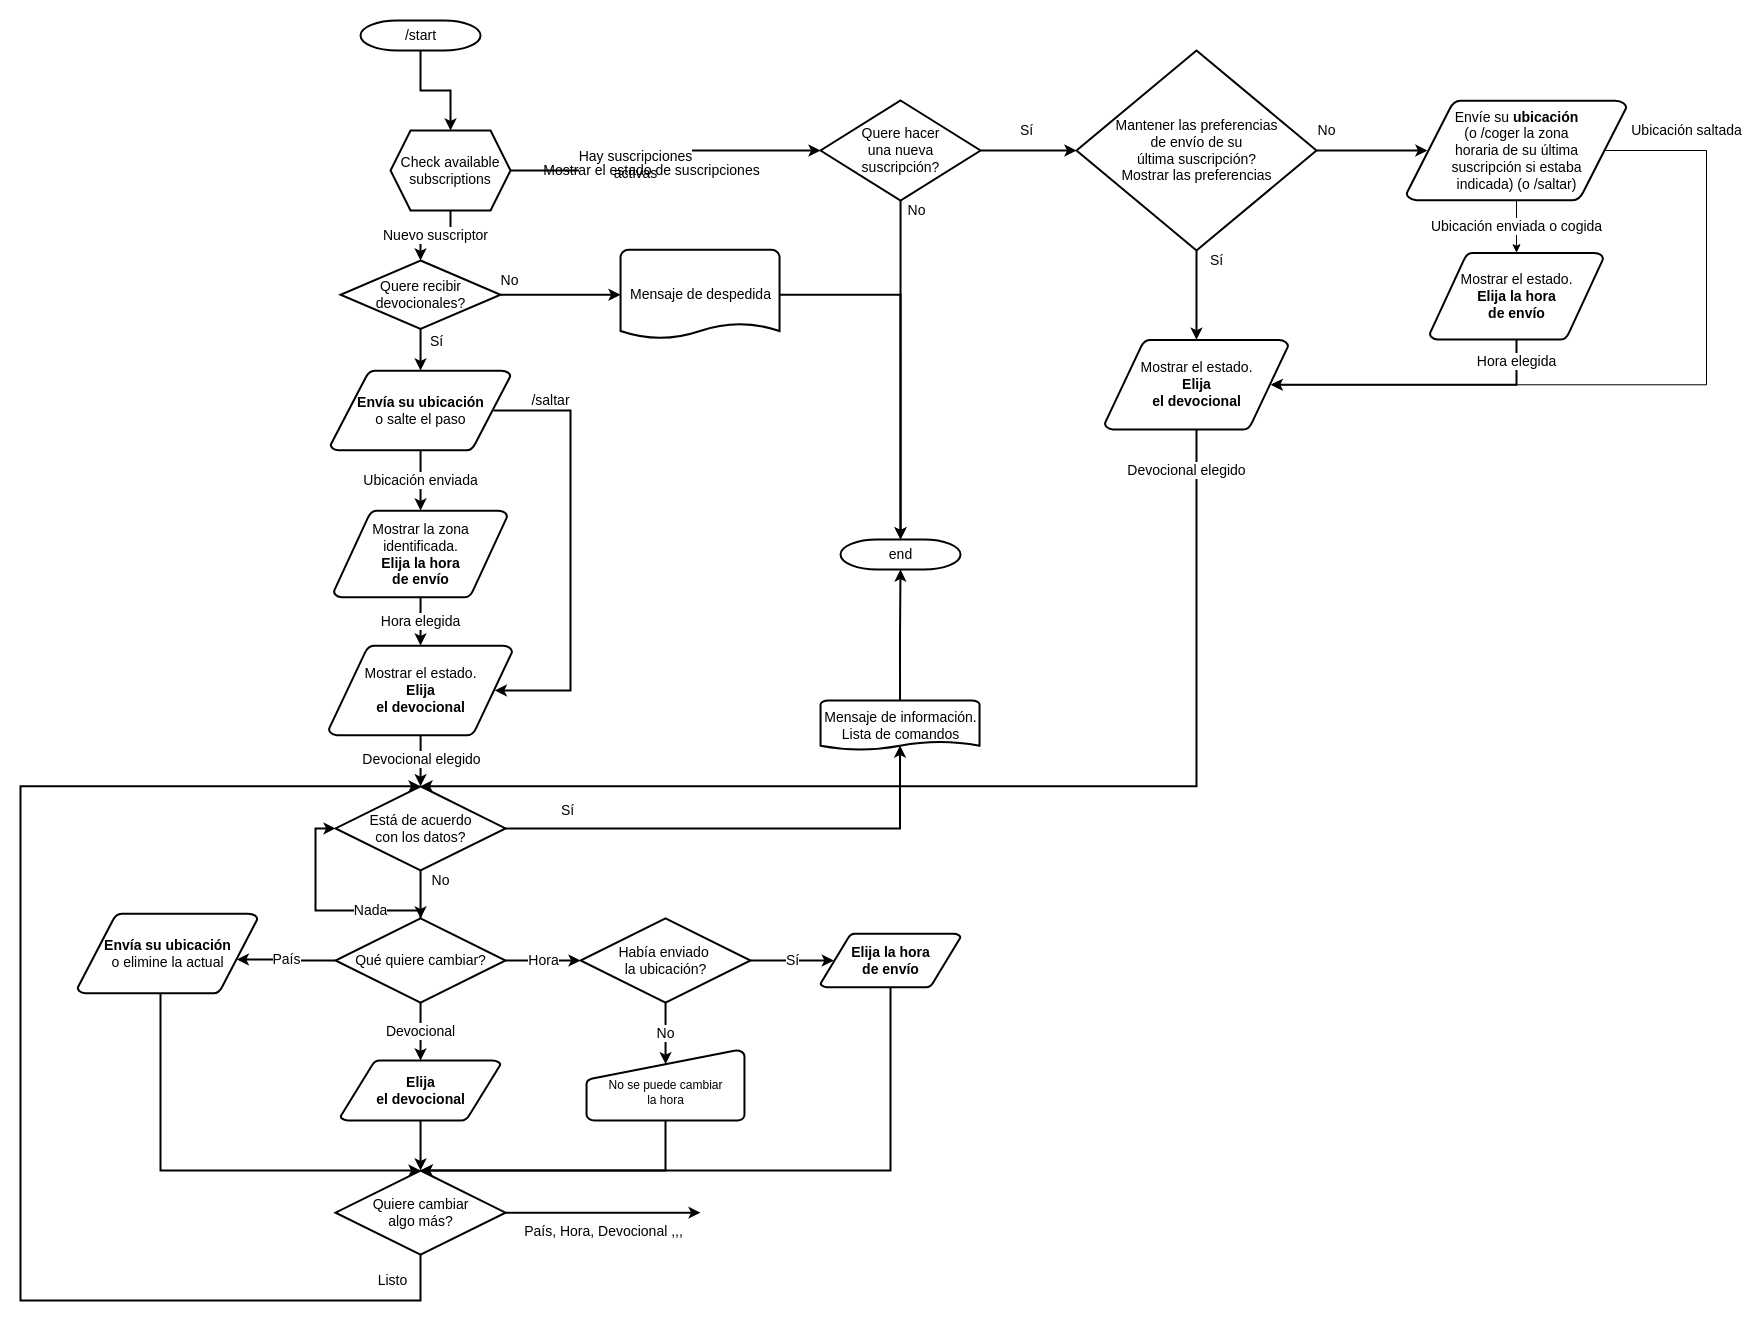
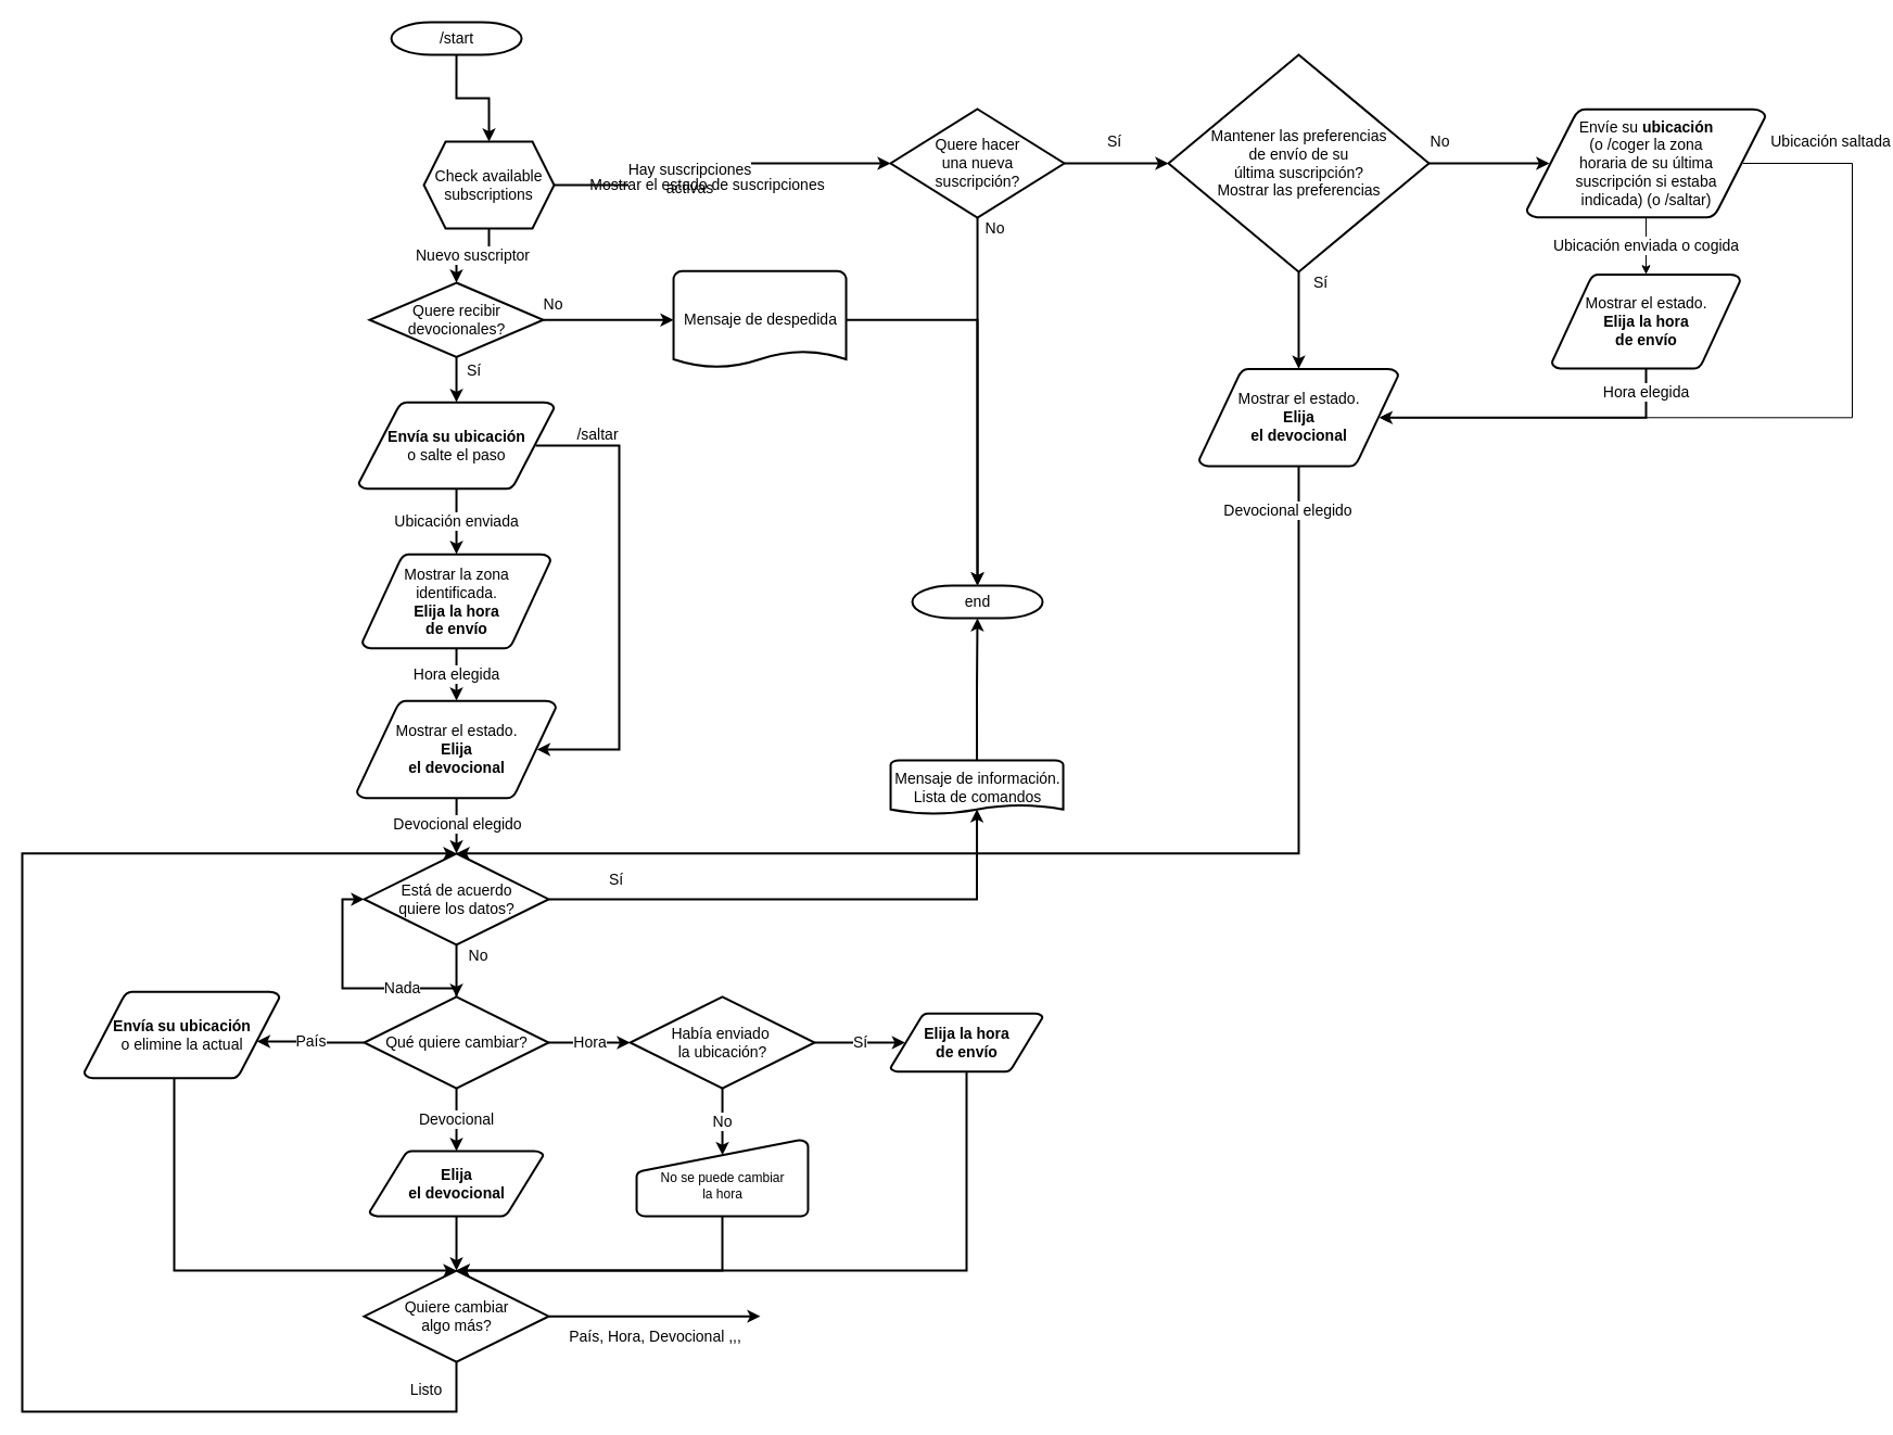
- <mxCell id="17" value="Está de acuerdo&lt;br&gt;con los datos?" style="shape=mxgraph.flowchart.decision;strokeWidth=2;gradientColor=none;gradientDirection=north;fontStyle=0;html=1;fontSize=14;" parent="1" vertex="1"><mxGeometry x="335.04" y="785.75" width="170" height="84.25" as="geometry" /></mxCell>
+ <mxCell id="17" value="Está de acuerdo&lt;br&gt;quiere los datos?" style="shape=mxgraph.flowchart.decision;strokeWidth=2;gradientColor=none;gradientDirection=north;fontStyle=0;html=1;fontSize=14;" parent="1" vertex="1"><mxGeometry x="335.04" y="785.75" width="170" height="84.25" as="geometry" /></mxCell>
